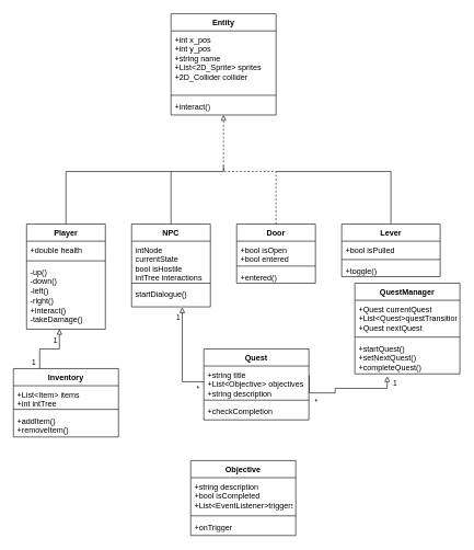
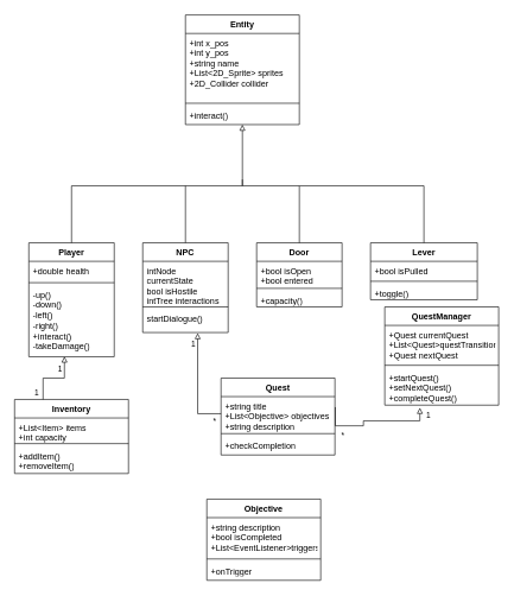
- <mxCell id="22" value="" style="endArrow=block;html=1;rounded=0;exitX=0.5;exitY=0;exitDx=0;exitDy=0;entryX=0.5;entryY=1;entryDx=0;entryDy=0;endFill=0;edgeStyle=orthogonalEdgeStyle;dashed=1;" edge="1" parent="1" source="14" target="2"><mxGeometry width="50" height="50" relative="1" as="geometry"><mxPoint x="290" y="270" as="sourcePoint" /><mxPoint x="260" y="320" as="targetPoint" /><Array as="points"><mxPoint x="420" y="260" /><mxPoint x="340" y="260" /></Array></mxGeometry></mxCell>
+ <mxCell id="22" value="" style="endArrow=block;html=1;rounded=0;exitX=0.5;exitY=0;exitDx=0;exitDy=0;entryX=0.5;entryY=1;entryDx=0;entryDy=0;endFill=0;edgeStyle=orthogonalEdgeStyle;" edge="1" parent="1" source="14" target="2"><mxGeometry width="50" height="50" relative="1" as="geometry"><mxPoint x="290" y="270" as="sourcePoint" /><mxPoint x="260" y="320" as="targetPoint" /><Array as="points"><mxPoint x="420" y="260" /><mxPoint x="340" y="260" /></Array></mxGeometry></mxCell>
- <mxCell id="17" value="+entered()" style="text;strokeColor=none;fillColor=none;align=left;verticalAlign=top;spacingLeft=4;spacingRight=4;overflow=hidden;rotatable=0;points=[[0,0.5],[1,0.5]];portConstraint=eastwest;whiteSpace=wrap;html=1;" vertex="1" parent="14"><mxGeometry y="68" width="120" height="22" as="geometry" /></mxCell>
+ <mxCell id="17" value="+capacity()" style="text;strokeColor=none;fillColor=none;align=left;verticalAlign=top;spacingLeft=4;spacingRight=4;overflow=hidden;rotatable=0;points=[[0,0.5],[1,0.5]];portConstraint=eastwest;whiteSpace=wrap;html=1;" vertex="1" parent="14"><mxGeometry y="68" width="120" height="22" as="geometry" /></mxCell>
- <mxCell id="27" value="+List&amp;lt;Item&amp;gt; items&lt;div&gt;+int intTree&lt;/div&gt;" style="text;strokeColor=none;fillColor=none;align=left;verticalAlign=top;spacingLeft=4;spacingRight=4;overflow=hidden;rotatable=0;points=[[0,0.5],[1,0.5]];portConstraint=eastwest;whiteSpace=wrap;html=1;" vertex="1" parent="26"><mxGeometry y="26" width="160" height="32" as="geometry" /></mxCell>
+ <mxCell id="27" value="+List&amp;lt;Item&amp;gt; items&lt;div&gt;+int capacity&lt;/div&gt;" style="text;strokeColor=none;fillColor=none;align=left;verticalAlign=top;spacingLeft=4;spacingRight=4;overflow=hidden;rotatable=0;points=[[0,0.5],[1,0.5]];portConstraint=eastwest;whiteSpace=wrap;html=1;" vertex="1" parent="26"><mxGeometry y="26" width="160" height="32" as="geometry" /></mxCell>
